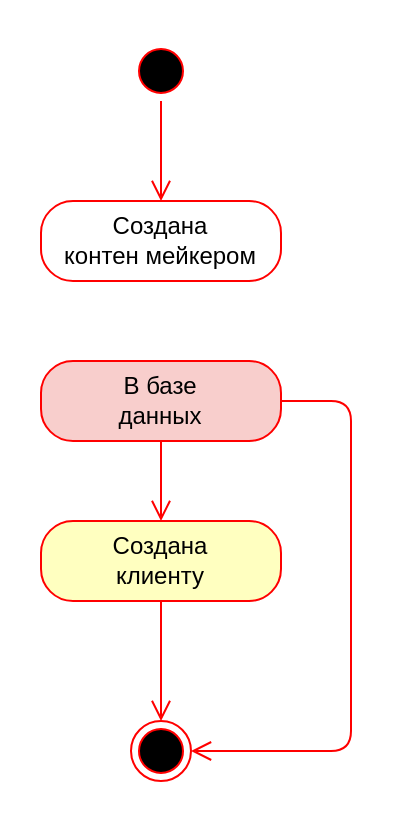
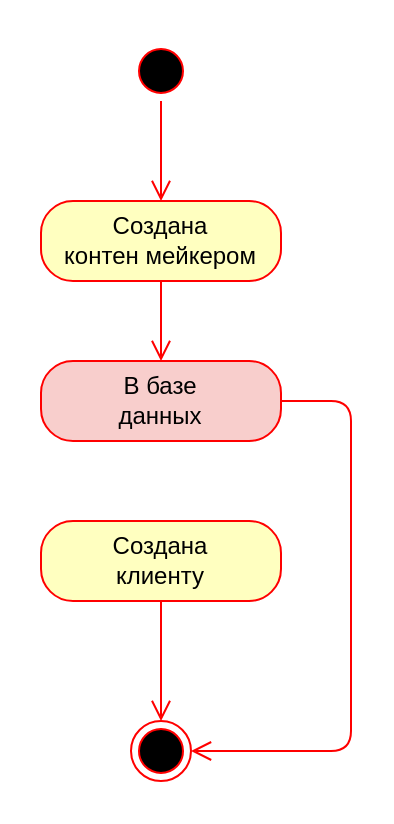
- <mxCell id="7" value="Создана&lt;br&gt;контен мейкером" style="rounded=1;whiteSpace=wrap;html=1;arcSize=40;fontColor=#000000;fillColor=#ffffff;strokeColor=#ff0000;" parent="1" vertex="1"><mxGeometry x="20" y="100" width="120" height="40" as="geometry" /></mxCell>
+ <mxCell id="7" value="Создана&lt;br&gt;контен мейкером" style="rounded=1;whiteSpace=wrap;html=1;arcSize=40;fontColor=#000000;fillColor=#ffffc0;strokeColor=#ff0000;" parent="1" vertex="1"><mxGeometry x="20" y="100" width="120" height="40" as="geometry" /></mxCell>
+ <mxCell id="8" value="" style="edgeStyle=orthogonalEdgeStyle;html=1;verticalAlign=bottom;endArrow=open;endSize=8;strokeColor=#ff0000;" parent="1" source="7" target="9" edge="1"><mxGeometry relative="1" as="geometry"><mxPoint x="185" y="220" as="targetPoint" /></mxGeometry></mxCell>
- <mxCell id="10" value="" style="edgeStyle=orthogonalEdgeStyle;html=1;verticalAlign=bottom;endArrow=open;endSize=8;strokeColor=#ff0000;entryX=0.5;entryY=0;entryDx=0;entryDy=0;" parent="1" source="9" target="5" edge="1"><mxGeometry relative="1" as="geometry"><mxPoint x="-25" y="210" as="targetPoint" /></mxGeometry></mxCell>
